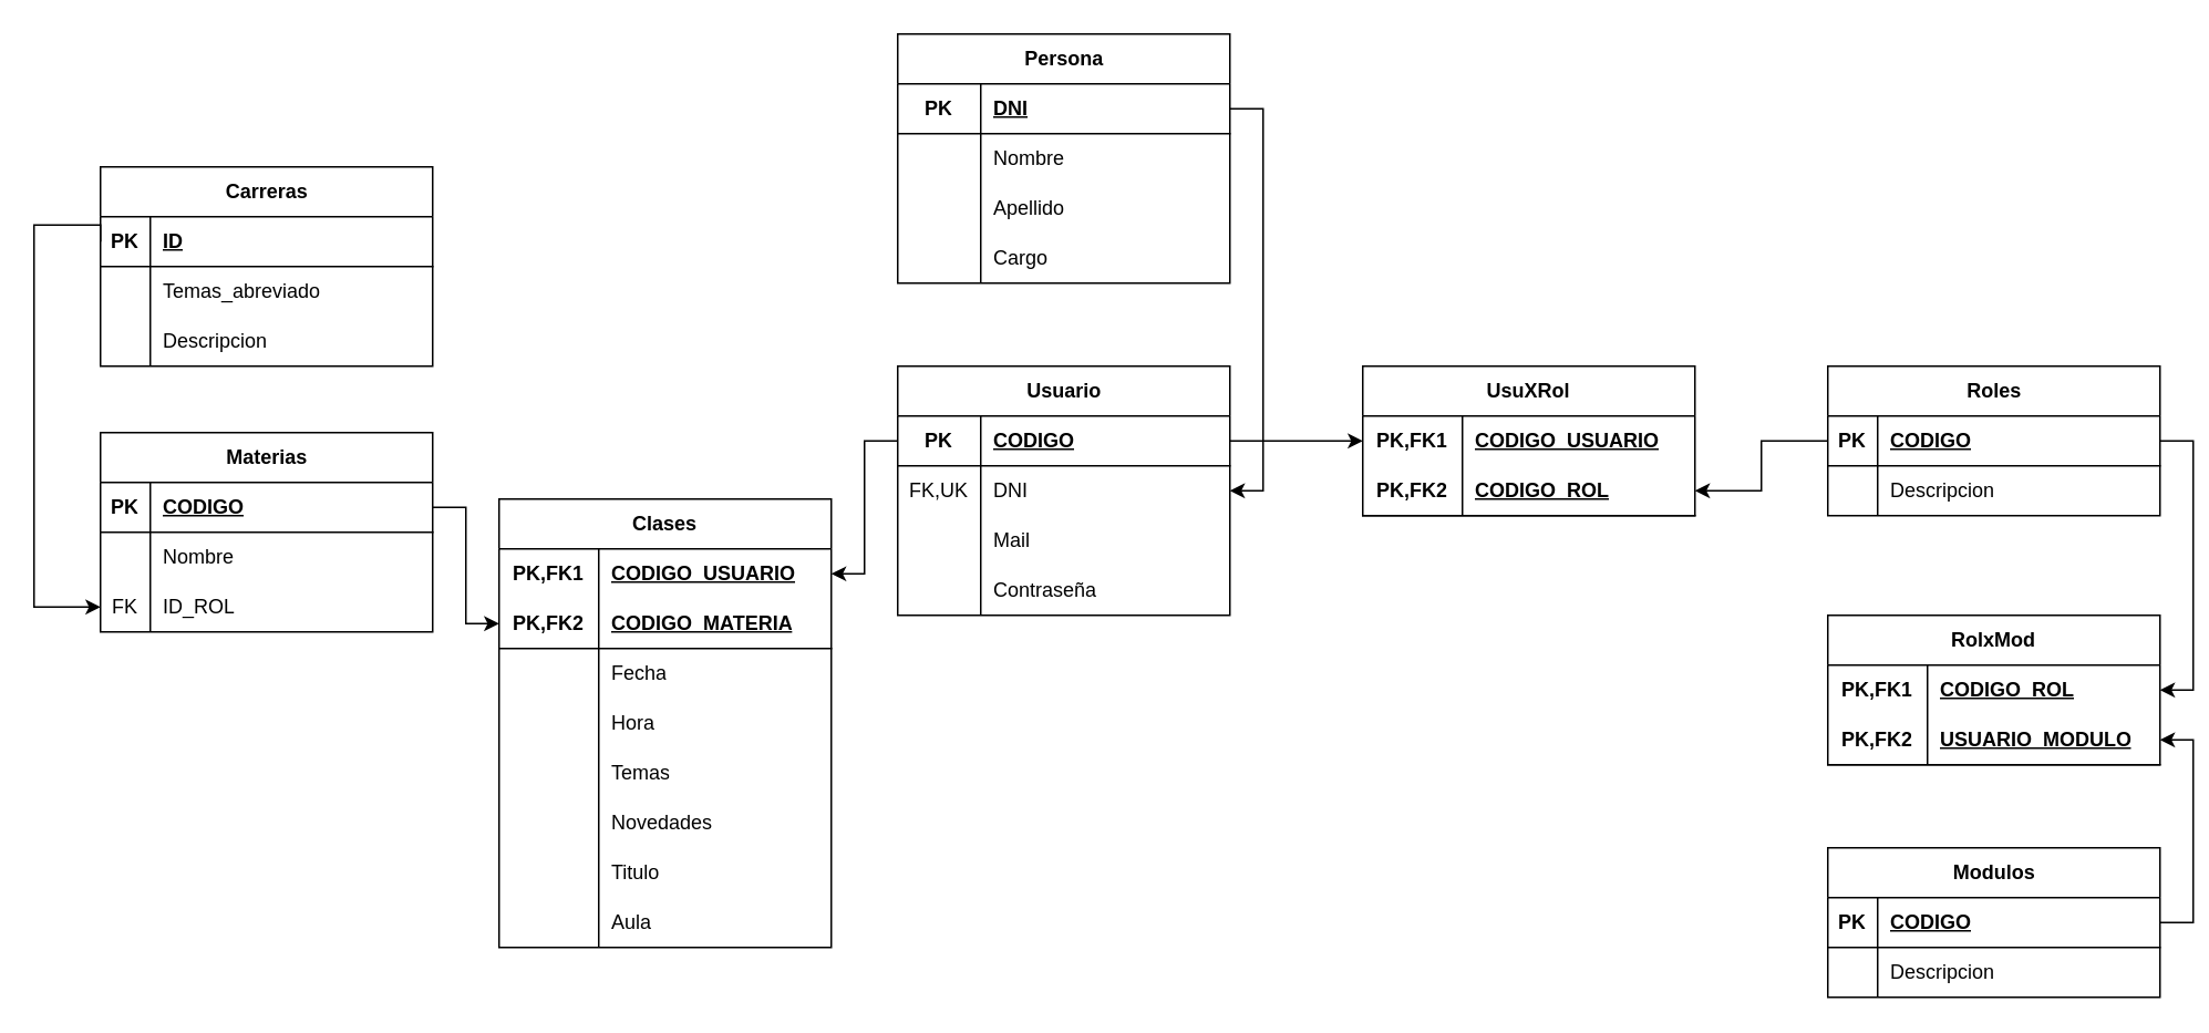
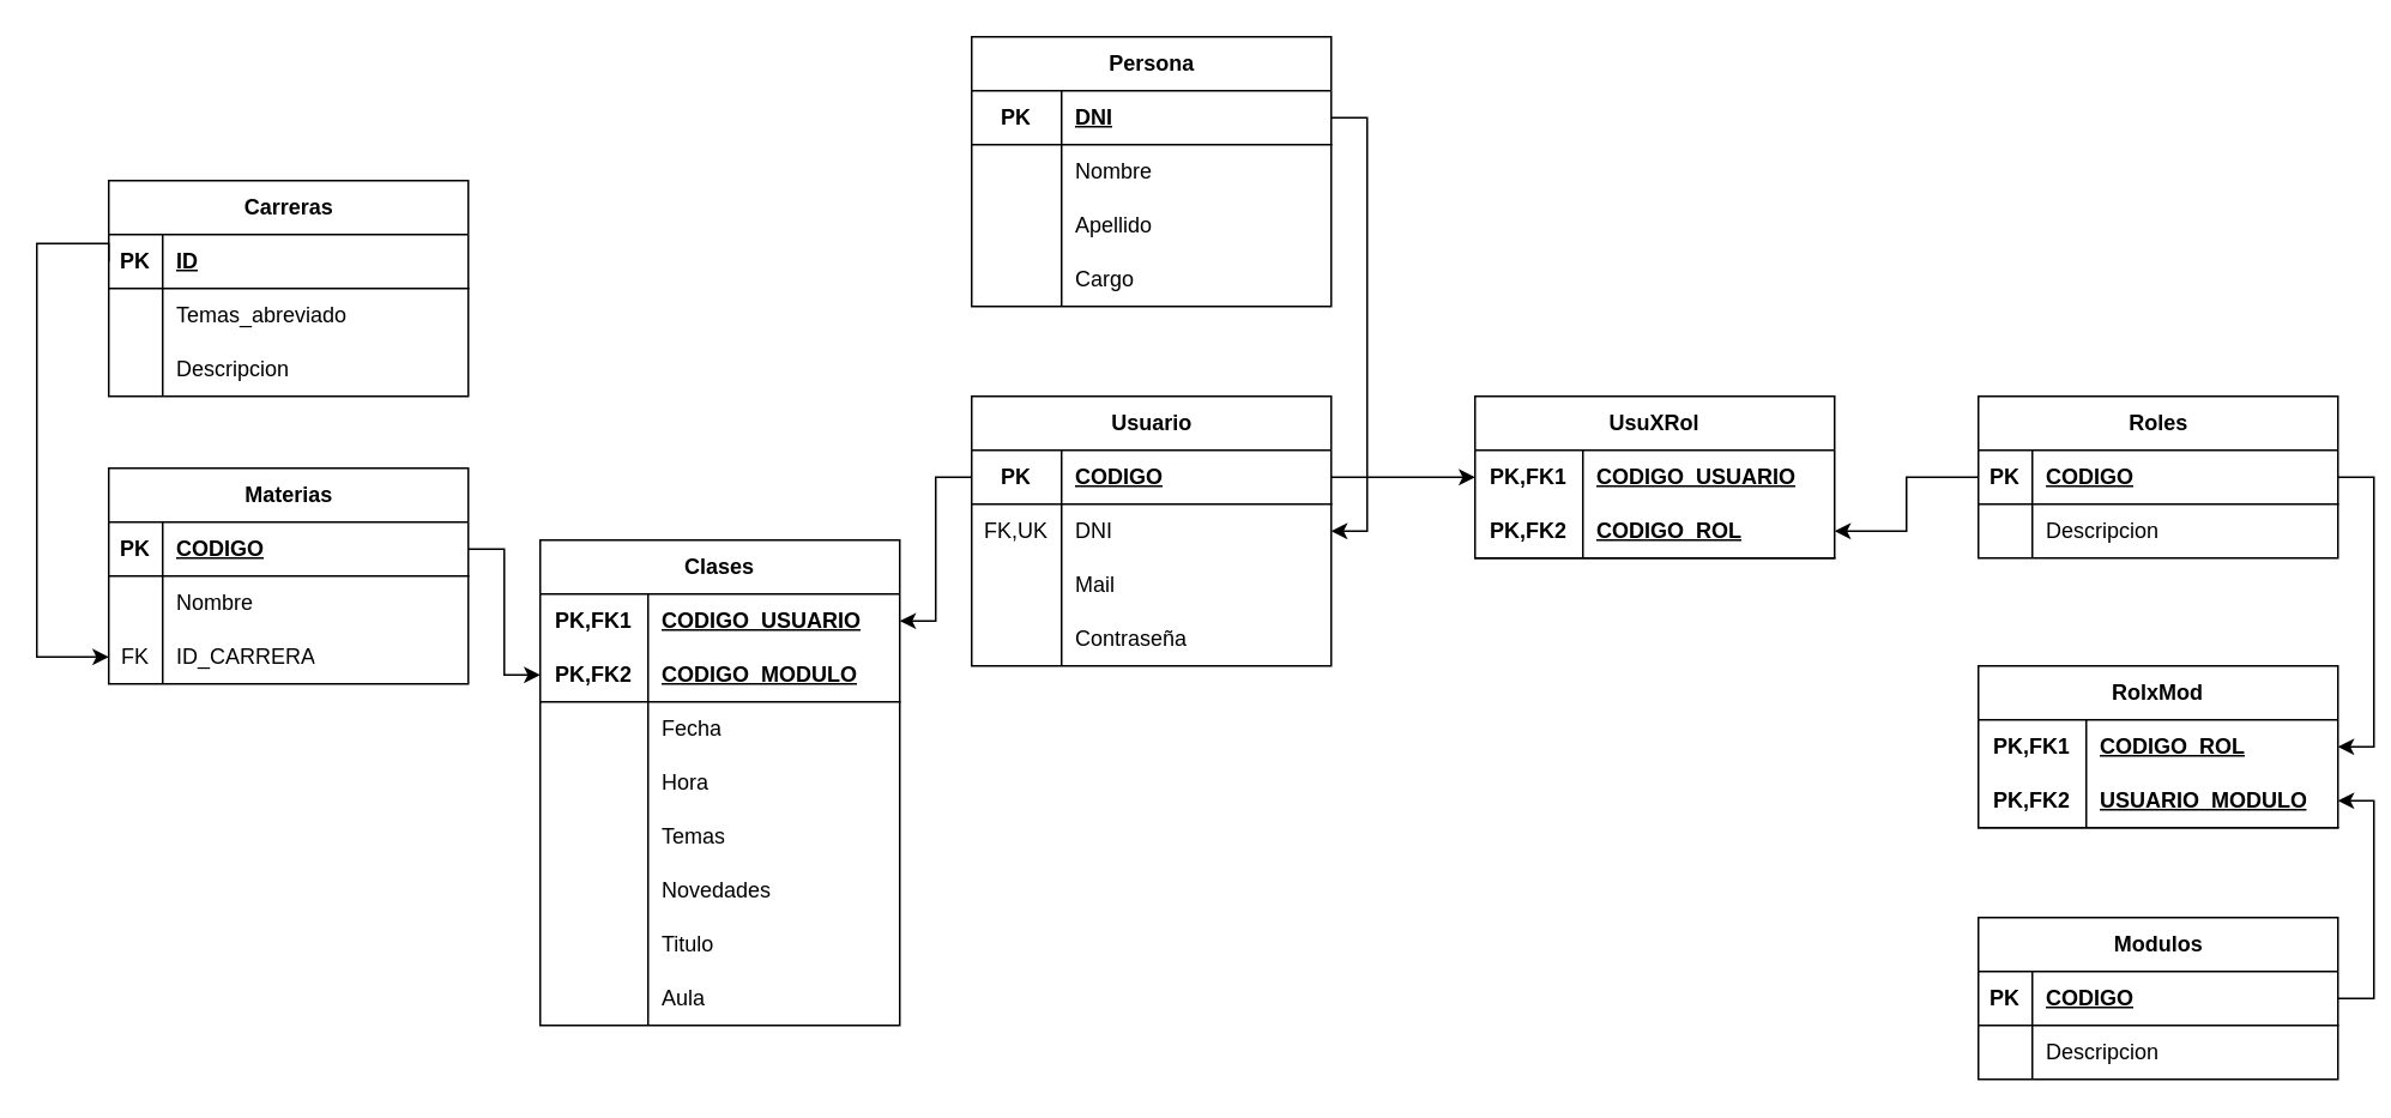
- <mxCell id="66" value="ID_ROL" style="shape=partialRectangle;connectable=0;fillColor=none;top=0;left=0;bottom=0;right=0;align=left;spacingLeft=6;overflow=hidden;whiteSpace=wrap;html=1;" parent="64" vertex="1"><mxGeometry x="30" width="170" height="30" as="geometry"><mxRectangle width="170" height="30" as="alternateBounds" /></mxGeometry></mxCell>
+ <mxCell id="66" value="ID_CARRERA" style="shape=partialRectangle;connectable=0;fillColor=none;top=0;left=0;bottom=0;right=0;align=left;spacingLeft=6;overflow=hidden;whiteSpace=wrap;html=1;" parent="64" vertex="1"><mxGeometry x="30" width="170" height="30" as="geometry"><mxRectangle width="170" height="30" as="alternateBounds" /></mxGeometry></mxCell>
- <mxCell id="28" value="CODIGO_MATERIA" style="shape=partialRectangle;connectable=0;fillColor=none;top=0;left=0;bottom=0;right=0;align=left;spacingLeft=6;fontStyle=5;overflow=hidden;html=1;whiteSpace=wrap;" parent="26" vertex="1"><mxGeometry x="60" width="140" height="30" as="geometry"><mxRectangle width="140" height="30" as="alternateBounds" /></mxGeometry></mxCell>
+ <mxCell id="28" value="CODIGO_MODULO" style="shape=partialRectangle;connectable=0;fillColor=none;top=0;left=0;bottom=0;right=0;align=left;spacingLeft=6;fontStyle=5;overflow=hidden;html=1;whiteSpace=wrap;" parent="26" vertex="1"><mxGeometry x="60" width="140" height="30" as="geometry"><mxRectangle width="140" height="30" as="alternateBounds" /></mxGeometry></mxCell>
